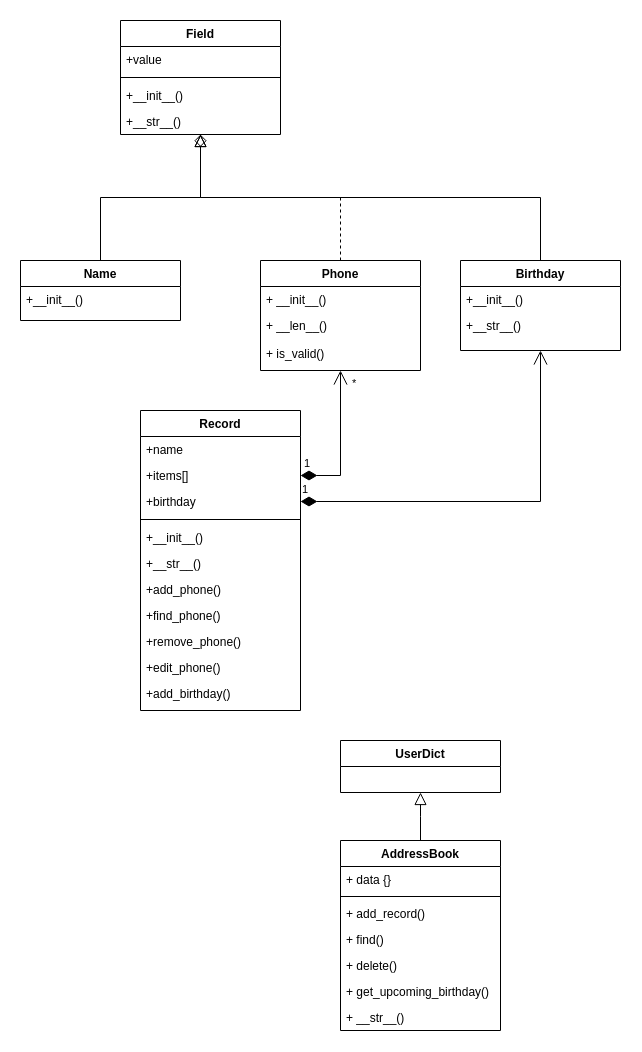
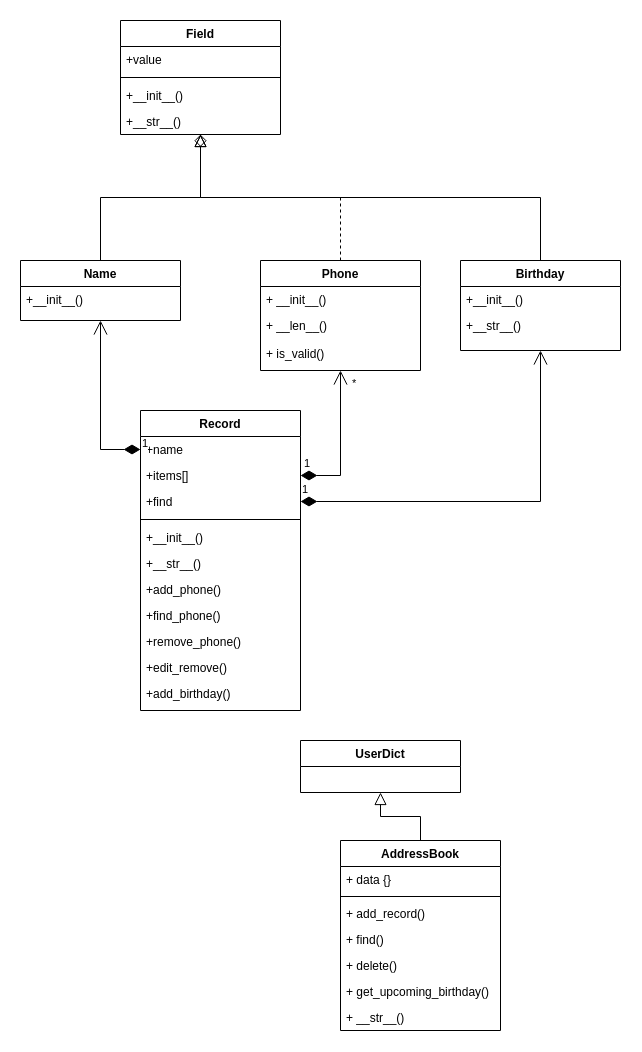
+ <mxCell id="31" value="1" style="endArrow=open;html=1;endSize=12;startArrow=diamondThin;startSize=14;startFill=1;edgeStyle=orthogonalEdgeStyle;align=left;verticalAlign=bottom;rounded=0;exitX=0;exitY=0.5;exitDx=0;exitDy=0;entryX=0.5;entryY=1;entryDx=0;entryDy=0;" edge="1" parent="1" source="20" target="7"><mxGeometry x="-1" y="3" relative="1" as="geometry"><mxPoint x="200" y="470" as="sourcePoint" /><mxPoint x="360" y="470" as="targetPoint" /></mxGeometry></mxCell>
- <mxCell id="22" value="+birthday" style="text;align=left;verticalAlign=top;spacingLeft=4;spacingRight=4;overflow=hidden;rotatable=0;points=[[0,0.5],[1,0.5]];portConstraint=eastwest;" vertex="1" parent="19"><mxGeometry y="78" width="160" height="26" as="geometry" /></mxCell>
+ <mxCell id="22" value="+find" style="text;align=left;verticalAlign=top;spacingLeft=4;spacingRight=4;overflow=hidden;rotatable=0;points=[[0,0.5],[1,0.5]];portConstraint=eastwest;" vertex="1" parent="19"><mxGeometry y="78" width="160" height="26" as="geometry" /></mxCell>
- <mxCell id="29" value="+edit_phone()" style="text;align=left;verticalAlign=top;spacingLeft=4;spacingRight=4;overflow=hidden;rotatable=0;points=[[0,0.5],[1,0.5]];portConstraint=eastwest;rounded=0;shadow=0;html=0;" vertex="1" parent="19"><mxGeometry y="244" width="160" height="26" as="geometry" /></mxCell>
+ <mxCell id="29" value="+edit_remove()" style="text;align=left;verticalAlign=top;spacingLeft=4;spacingRight=4;overflow=hidden;rotatable=0;points=[[0,0.5],[1,0.5]];portConstraint=eastwest;rounded=0;shadow=0;html=0;" vertex="1" parent="19"><mxGeometry y="244" width="160" height="26" as="geometry" /></mxCell>
- <mxCell id="41" value="UserDict" style="swimlane;fontStyle=1;align=center;verticalAlign=top;childLayout=stackLayout;horizontal=1;startSize=26;horizontalStack=0;resizeParent=1;resizeParentMax=0;resizeLast=0;collapsible=1;marginBottom=0;whiteSpace=wrap;html=1;" vertex="1" parent="1"><mxGeometry x="340" y="740" width="160" height="52" as="geometry" /></mxCell>
+ <mxCell id="41" value="UserDict" style="swimlane;fontStyle=1;align=center;verticalAlign=top;childLayout=stackLayout;horizontal=1;startSize=26;horizontalStack=0;resizeParent=1;resizeParentMax=0;resizeLast=0;collapsible=1;marginBottom=0;whiteSpace=wrap;html=1;" vertex="1" parent="1"><mxGeometry x="300" y="740" width="160" height="52" as="geometry" /></mxCell>
